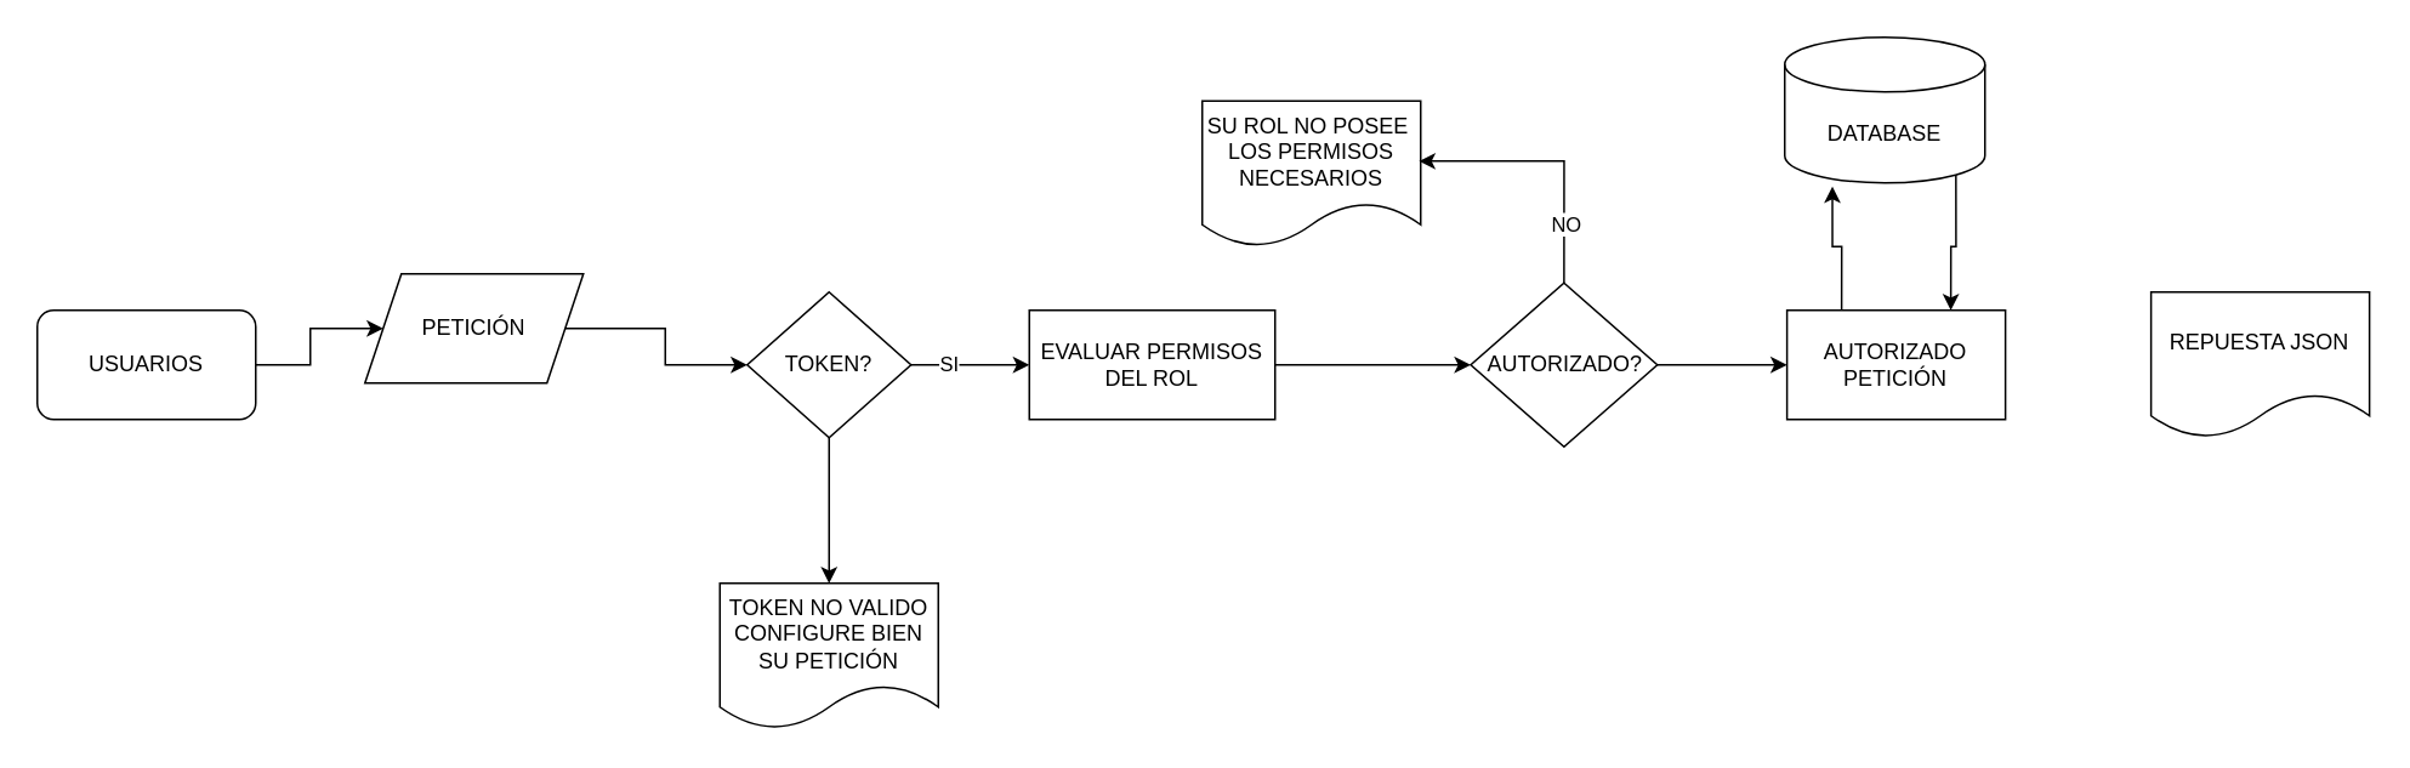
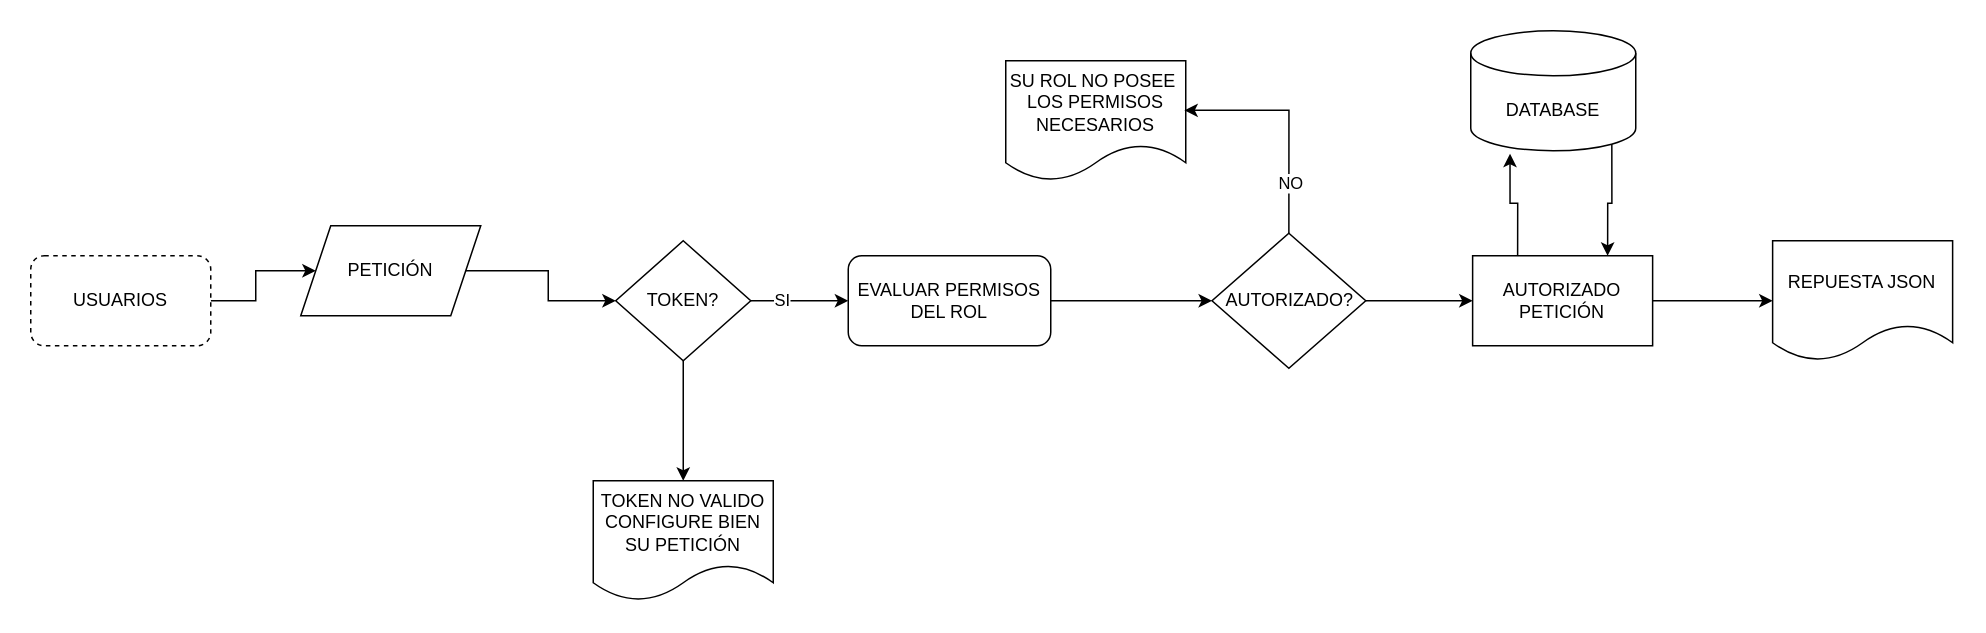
- <mxCell id="14" value="SU ROL NO POSEE&amp;nbsp; LOS PERMISOS NECESARIOS" style="shape=document;whiteSpace=wrap;html=1;boundedLbl=1;" parent="1" vertex="1"><mxGeometry x="660" y="55" width="120" height="80" as="geometry" /></mxCell>
+ <mxCell id="14" value="SU ROL NO POSEE&amp;nbsp; LOS PERMISOS NECESARIOS" style="shape=document;whiteSpace=wrap;html=1;boundedLbl=1;" parent="1" vertex="1"><mxGeometry x="670" y="40" width="120" height="80" as="geometry" /></mxCell>
- <mxCell id="3" value="&lt;div&gt;USUARIOS&lt;br&gt;&lt;/div&gt;" style="rounded=1;whiteSpace=wrap;html=1;" parent="1" vertex="1"><mxGeometry x="20" y="170" width="120" height="60" as="geometry" /></mxCell>
+ <mxCell id="3" value="&lt;div&gt;USUARIOS&lt;br&gt;&lt;/div&gt;" style="rounded=1;whiteSpace=wrap;html=1;dashed=1;" parent="1" vertex="1"><mxGeometry x="20" y="170" width="120" height="60" as="geometry" /></mxCell>
- <mxCell id="11" value="&lt;div&gt;EVALUAR PERMISOS DEL ROL&lt;/div&gt;" style="whiteSpace=wrap;html=1;" parent="1" vertex="1"><mxGeometry x="565" y="170" width="135" height="60" as="geometry" /></mxCell>
+ <mxCell id="11" value="&lt;div&gt;EVALUAR PERMISOS DEL ROL&lt;/div&gt;" style="whiteSpace=wrap;html=1;rounded=1;" parent="1" vertex="1"><mxGeometry x="565" y="170" width="135" height="60" as="geometry" /></mxCell>
+ <mxCell id="18" value="" style="edgeStyle=orthogonalEdgeStyle;rounded=0;orthogonalLoop=1;jettySize=auto;html=1;" parent="1" source="19" target="23" edge="1"><mxGeometry relative="1" as="geometry" /></mxCell>
